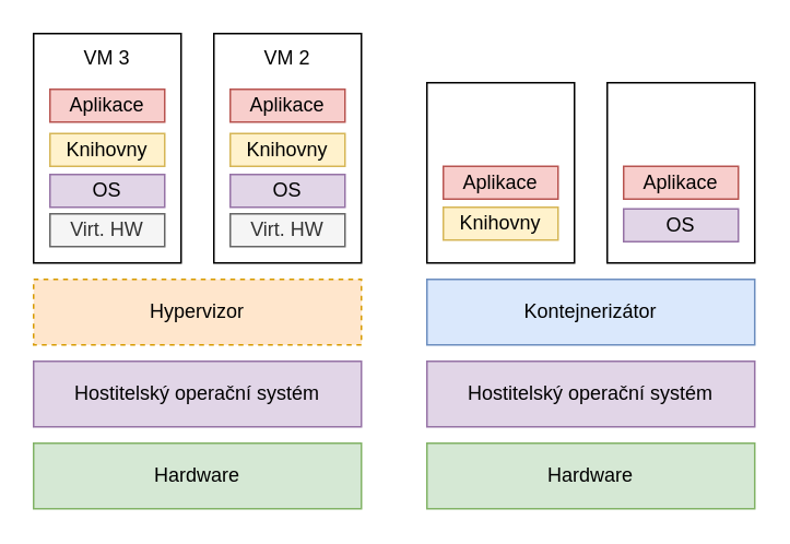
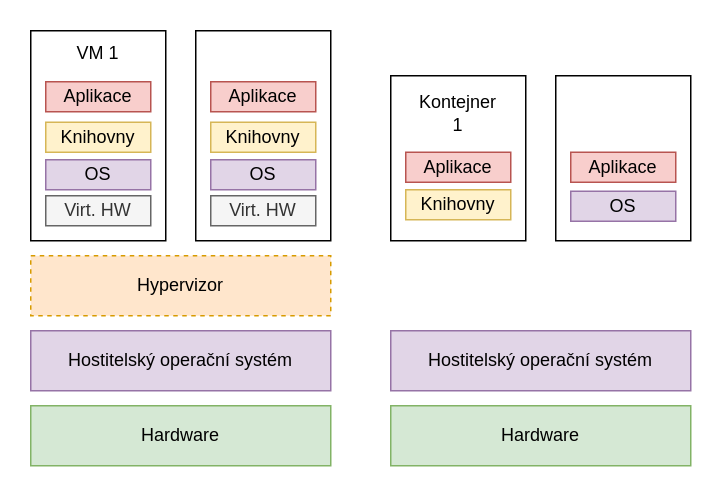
- <mxCell id="13" value="VM 3" style="text;html=1;strokeColor=none;fillColor=none;align=center;verticalAlign=middle;whiteSpace=wrap;rounded=0;" vertex="1" parent="1"><mxGeometry x="35" y="20" width="60" height="30" as="geometry" /></mxCell>
+ <mxCell id="13" value="VM 1" style="text;html=1;strokeColor=none;fillColor=none;align=center;verticalAlign=middle;whiteSpace=wrap;rounded=0;" vertex="1" parent="1"><mxGeometry x="35" y="20" width="60" height="30" as="geometry" /></mxCell>
- <mxCell id="19" value="VM 2" style="text;html=1;strokeColor=none;fillColor=none;align=center;verticalAlign=middle;whiteSpace=wrap;rounded=0;" vertex="1" parent="1"><mxGeometry x="145" y="20" width="60" height="30" as="geometry" /></mxCell>
+ <mxCell id="26" value="Kontejner 1" style="text;html=1;strokeColor=none;fillColor=none;align=center;verticalAlign=middle;whiteSpace=wrap;rounded=0;" vertex="1" parent="1"><mxGeometry x="275" y="60" width="60" height="30" as="geometry" /></mxCell>
- <mxCell id="3" value="Kontejnerizátor" style="rounded=0;whiteSpace=wrap;html=1;fillColor=#dae8fc;strokeColor=#6c8ebf;" parent="1" vertex="1"><mxGeometry x="260" y="170" width="200" height="40" as="geometry" /></mxCell>
